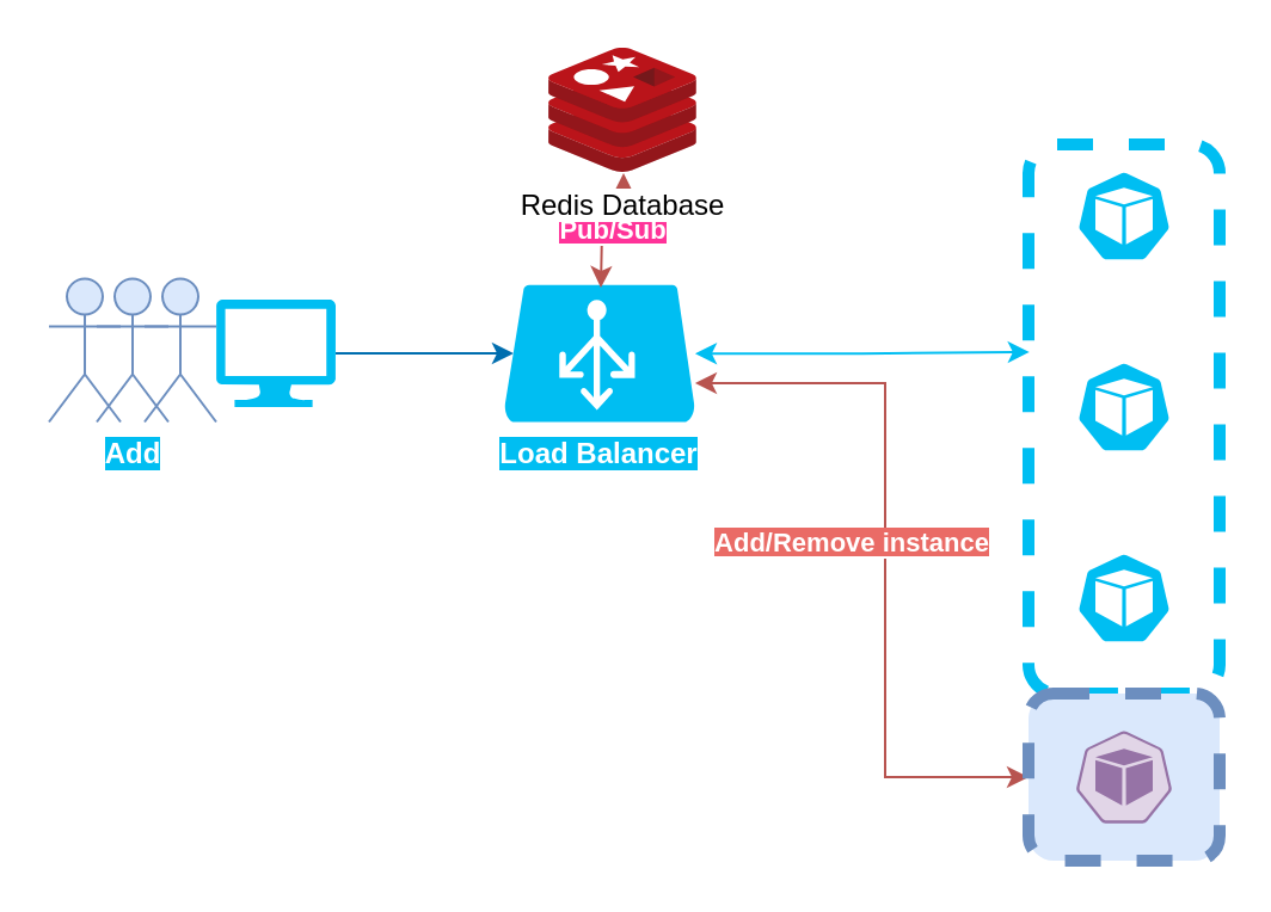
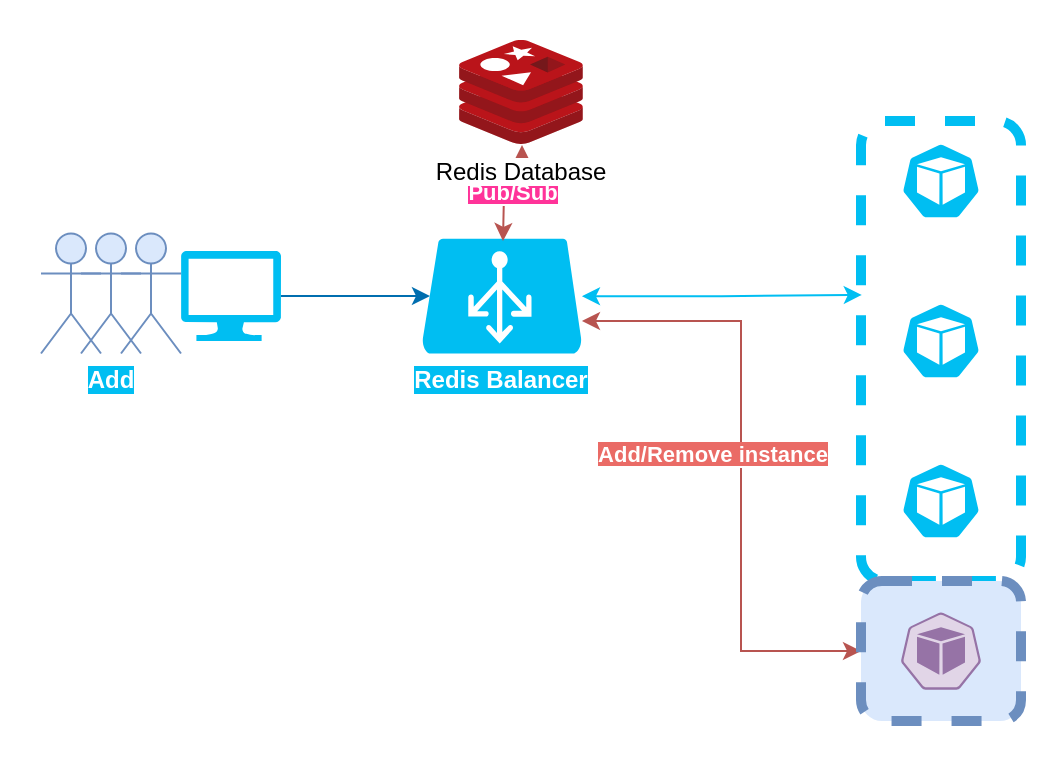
- <mxCell id="9" value="&lt;b&gt;&lt;font style=&quot;background-color: rgb(0, 190, 242);&quot; color=&quot;#ffffff&quot;&gt;Load Balancer&lt;/font&gt;&lt;/b&gt;" style="verticalLabelPosition=bottom;html=1;verticalAlign=top;align=center;strokeColor=none;fillColor=#00BEF2;shape=mxgraph.azure.azure_load_balancer;" parent="1" vertex="1"><mxGeometry x="210.48" y="118.75" width="80" height="57.5" as="geometry" /></mxCell>
+ <mxCell id="9" value="&lt;b&gt;&lt;font style=&quot;background-color: rgb(0, 190, 242);&quot; color=&quot;#ffffff&quot;&gt;Redis Balancer&lt;/font&gt;&lt;/b&gt;" style="verticalLabelPosition=bottom;html=1;verticalAlign=top;align=center;strokeColor=none;fillColor=#00BEF2;shape=mxgraph.azure.azure_load_balancer;" parent="1" vertex="1"><mxGeometry x="210.48" y="118.75" width="80" height="57.5" as="geometry" /></mxCell>
